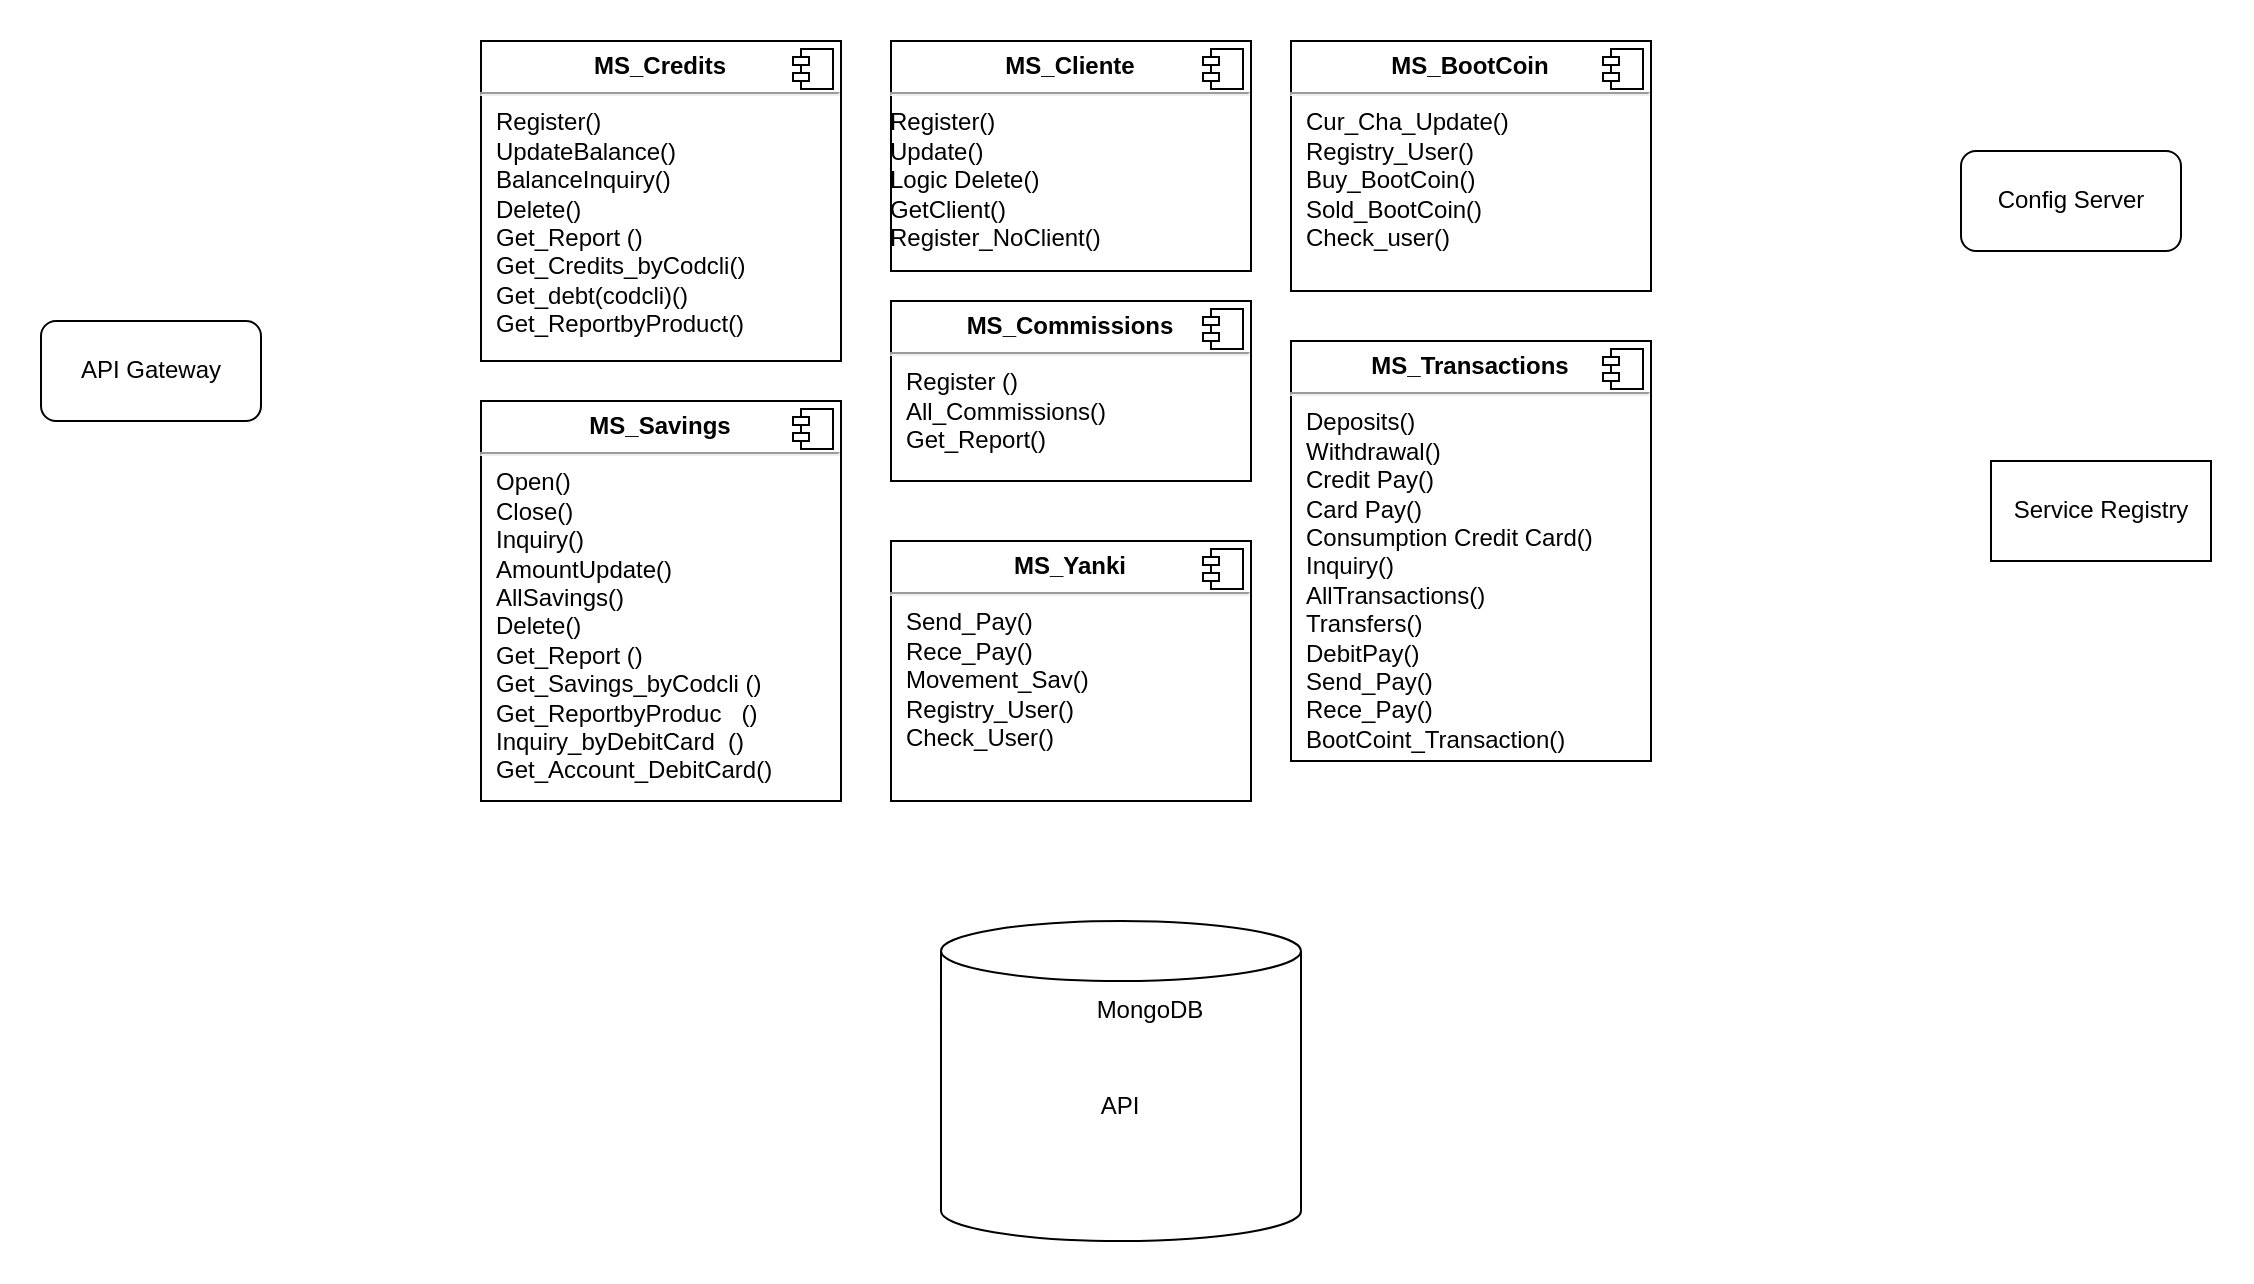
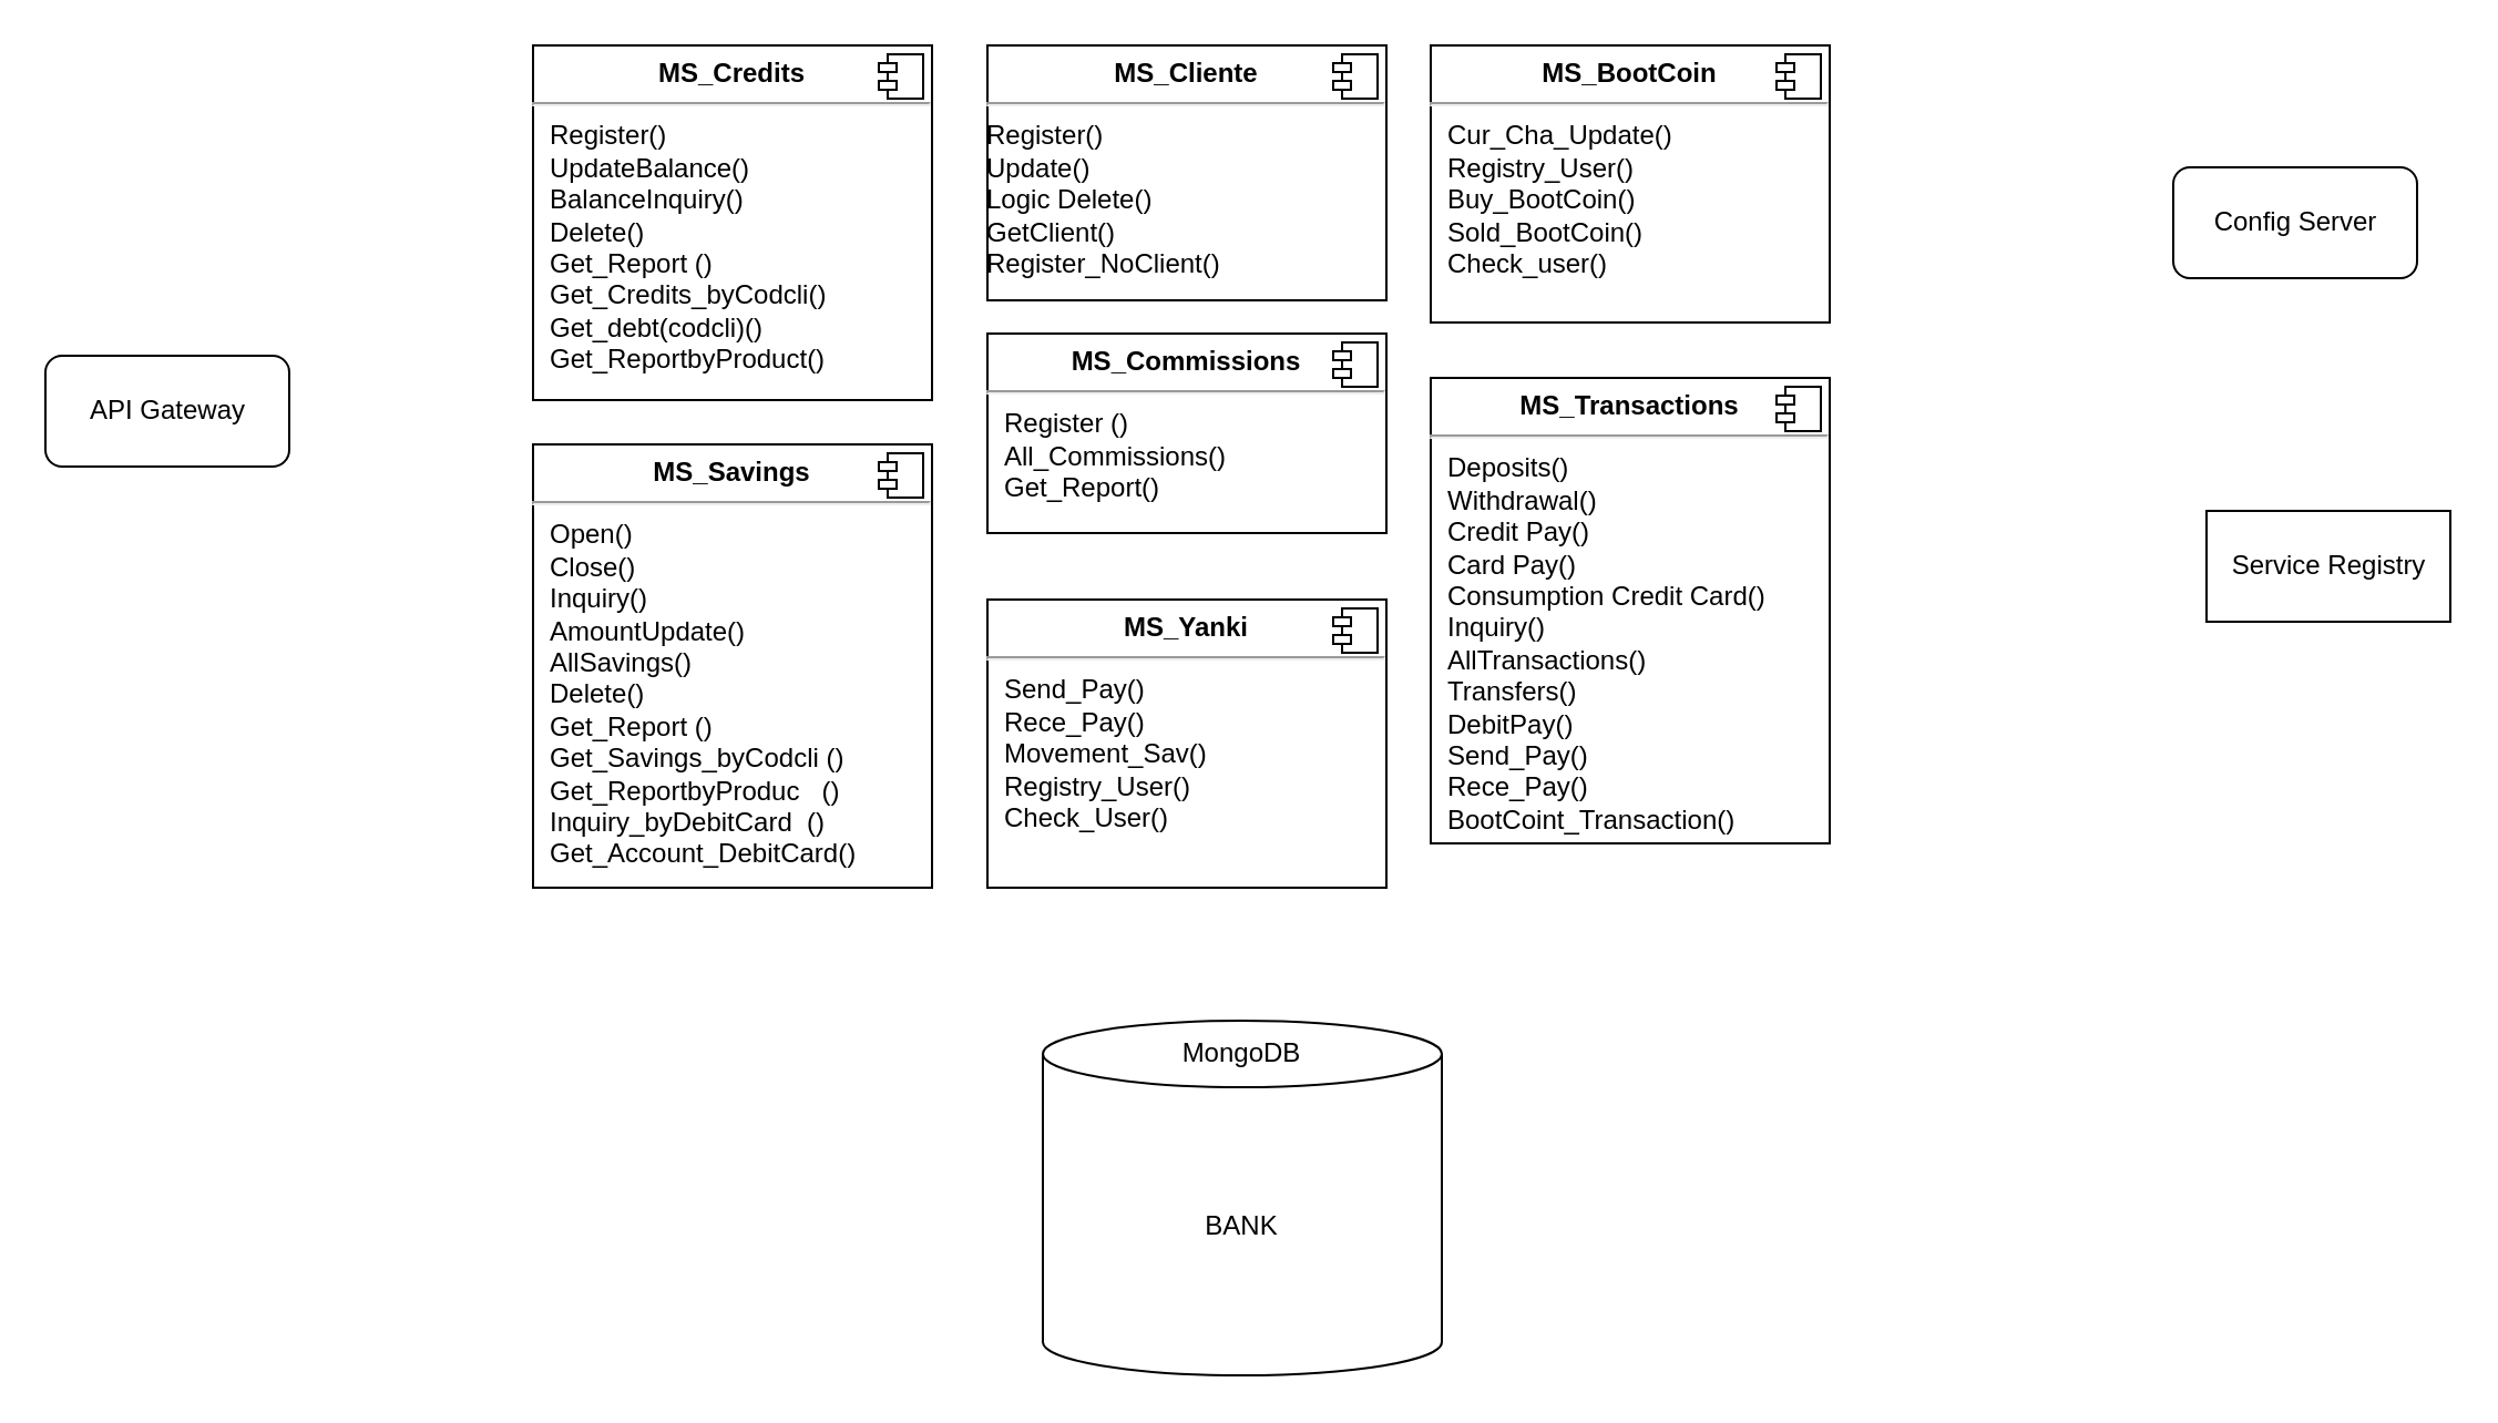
- <mxCell id="20" value="MongoDB" style="text;html=1;strokeColor=none;fillColor=none;align=center;verticalAlign=middle;whiteSpace=wrap;rounded=0;" vertex="1" parent="1"><mxGeometry x="545" y="490" width="60" height="30" as="geometry" /></mxCell>
+ <mxCell id="20" value="MongoDB" style="text;html=1;strokeColor=none;fillColor=none;align=center;verticalAlign=middle;whiteSpace=wrap;rounded=0;" vertex="1" parent="1"><mxGeometry x="530" y="460" width="60" height="30" as="geometry" /></mxCell>
- <mxCell id="19" value="API" style="shape=cylinder3;whiteSpace=wrap;html=1;boundedLbl=1;backgroundOutline=1;size=15;" vertex="1" parent="1"><mxGeometry x="470" y="460" width="180" height="160" as="geometry" /></mxCell>
+ <mxCell id="19" value="BANK" style="shape=cylinder3;whiteSpace=wrap;html=1;boundedLbl=1;backgroundOutline=1;size=15;" vertex="1" parent="1"><mxGeometry x="470" y="460" width="180" height="160" as="geometry" /></mxCell>
